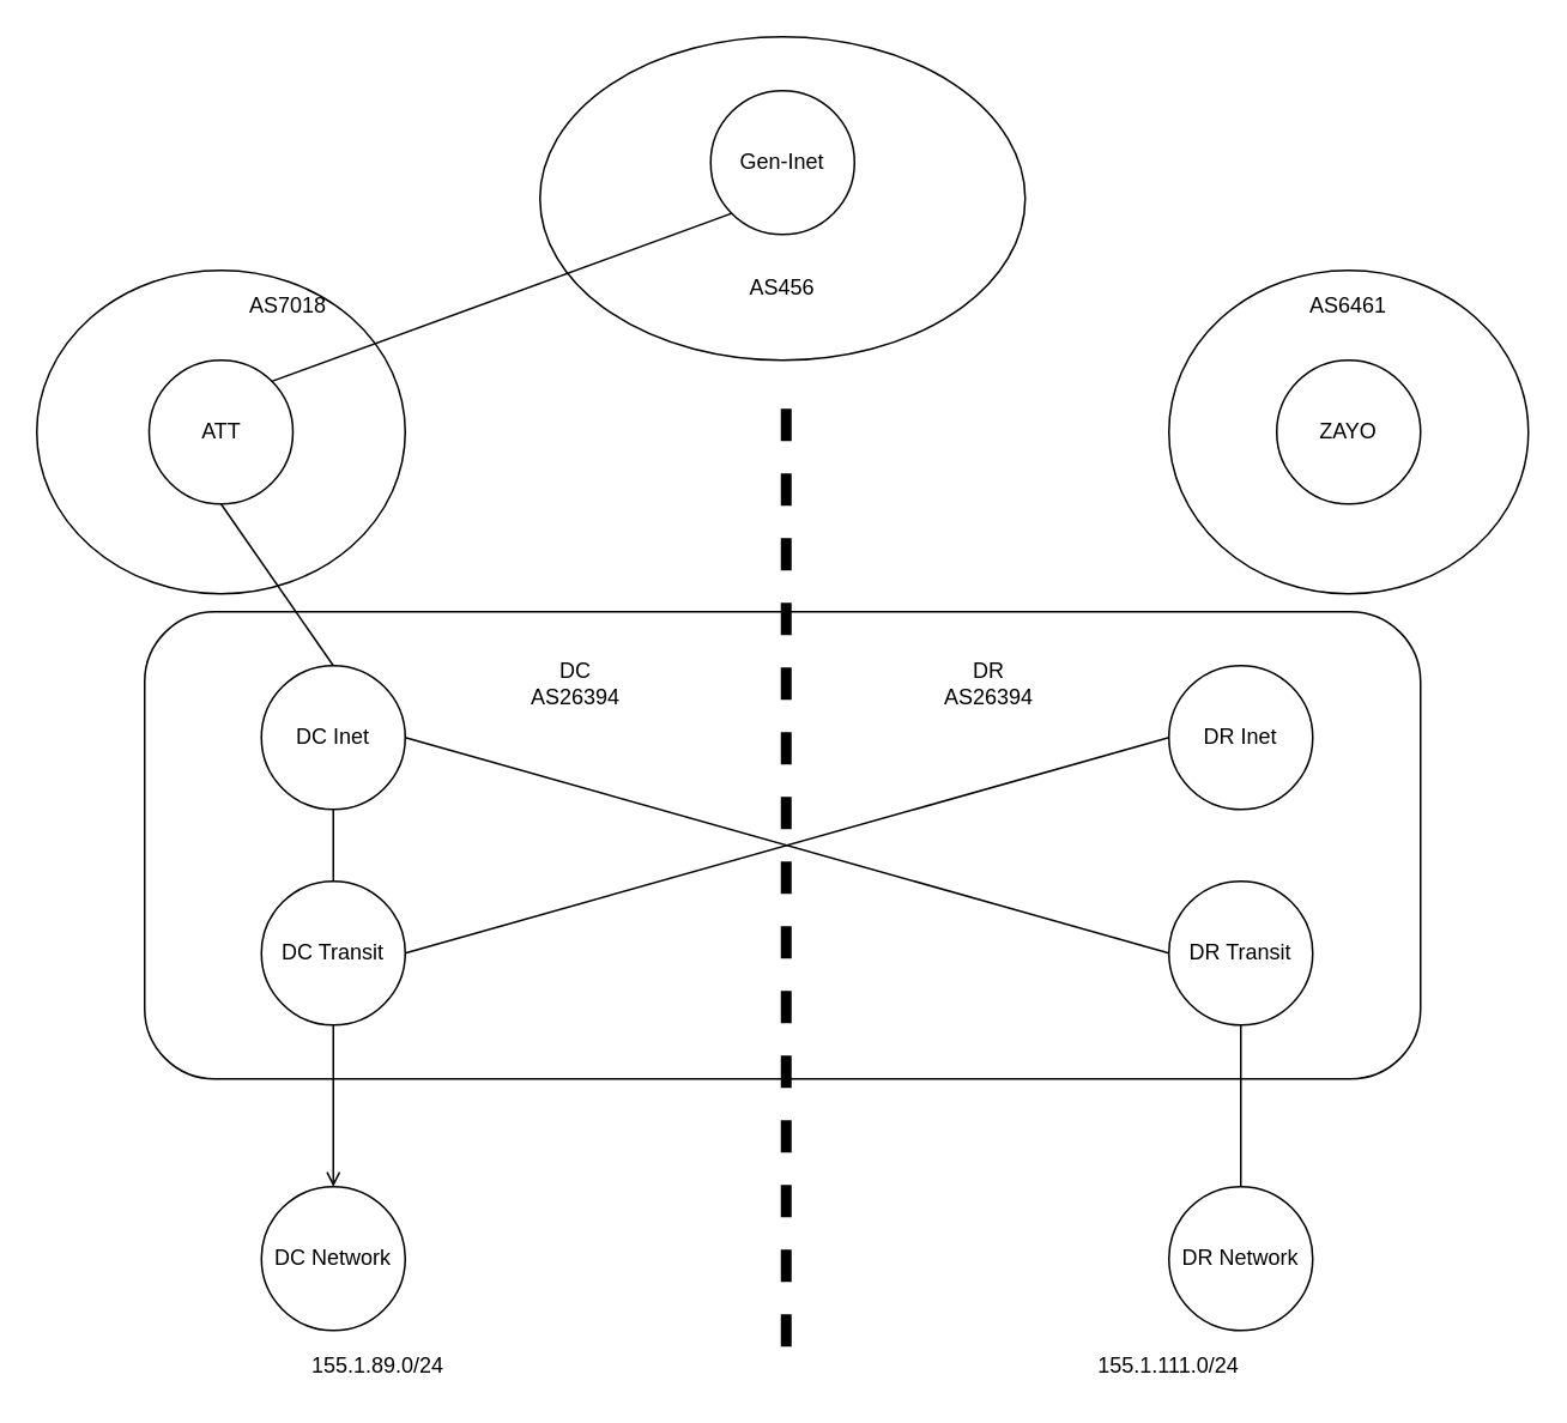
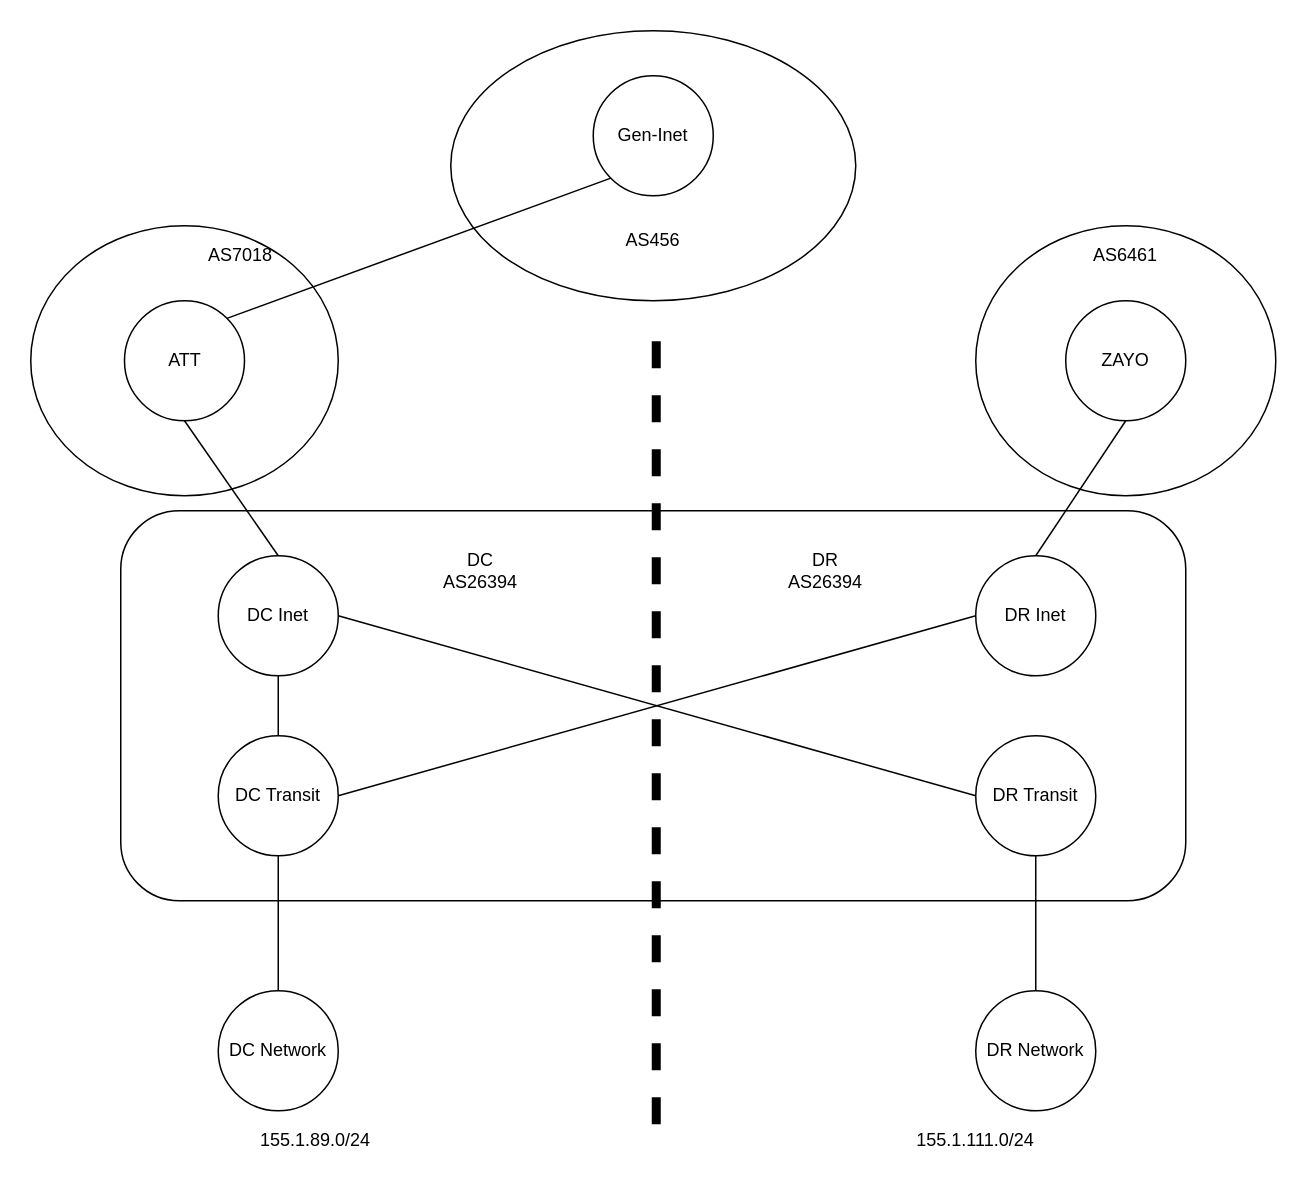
+ <mxCell id="10" style="edgeStyle=none;rounded=0;orthogonalLoop=1;jettySize=auto;html=1;exitX=0.5;exitY=1;exitDx=0;exitDy=0;entryX=0.5;entryY=0;entryDx=0;entryDy=0;endArrow=none;endFill=0;strokeColor=#000000;" edge="1" parent="1" source="11" target="12"><mxGeometry relative="1" as="geometry" /></mxCell>
- <mxCell id="19" style="edgeStyle=none;rounded=0;orthogonalLoop=1;jettySize=auto;html=1;exitX=0.5;exitY=1;exitDx=0;exitDy=0;entryX=0.5;entryY=0;entryDx=0;entryDy=0;endArrow=open;endFill=0;strokeColor=#000000;" edge="1" parent="1" source="20" target="22"><mxGeometry relative="1" as="geometry" /></mxCell>
+ <mxCell id="19" style="edgeStyle=none;rounded=0;orthogonalLoop=1;jettySize=auto;html=1;exitX=0.5;exitY=1;exitDx=0;exitDy=0;entryX=0.5;entryY=0;entryDx=0;entryDy=0;endArrow=none;endFill=0;strokeColor=#000000;" edge="1" parent="1" source="20" target="22"><mxGeometry relative="1" as="geometry" /></mxCell>
